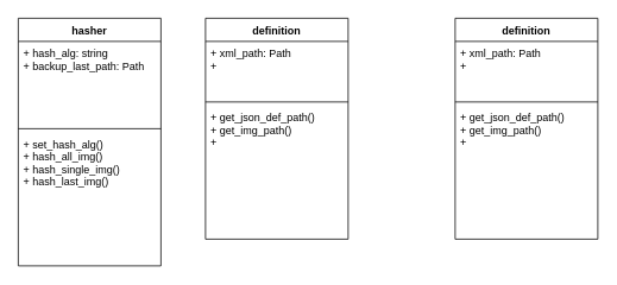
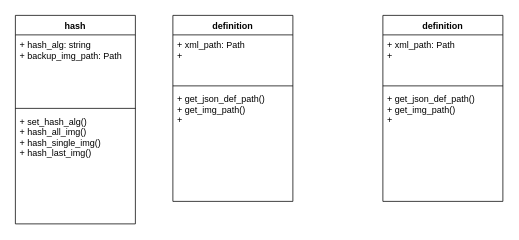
- <mxCell id="2" value="hasher" style="swimlane;fontStyle=1;align=center;verticalAlign=top;childLayout=stackLayout;horizontal=1;startSize=26;horizontalStack=0;resizeParent=1;resizeParentMax=0;resizeLast=0;collapsible=1;marginBottom=0;" vertex="1" parent="1"><mxGeometry x="20" y="20" width="160" height="278" as="geometry" /></mxCell>
+ <mxCell id="2" value="hash" style="swimlane;fontStyle=1;align=center;verticalAlign=top;childLayout=stackLayout;horizontal=1;startSize=26;horizontalStack=0;resizeParent=1;resizeParentMax=0;resizeLast=0;collapsible=1;marginBottom=0;" vertex="1" parent="1"><mxGeometry x="20" y="20" width="160" height="278" as="geometry" /></mxCell>
- <mxCell id="3" value="+ hash_alg: string&#10;+ backup_last_path: Path&#10;" style="text;strokeColor=none;fillColor=none;align=left;verticalAlign=top;spacingLeft=4;spacingRight=4;overflow=hidden;rotatable=0;points=[[0,0.5],[1,0.5]];portConstraint=eastwest;" vertex="1" parent="2"><mxGeometry y="26" width="160" height="94" as="geometry" /></mxCell>
+ <mxCell id="3" value="+ hash_alg: string&#10;+ backup_img_path: Path&#10;" style="text;strokeColor=none;fillColor=none;align=left;verticalAlign=top;spacingLeft=4;spacingRight=4;overflow=hidden;rotatable=0;points=[[0,0.5],[1,0.5]];portConstraint=eastwest;" vertex="1" parent="2"><mxGeometry y="26" width="160" height="94" as="geometry" /></mxCell>
